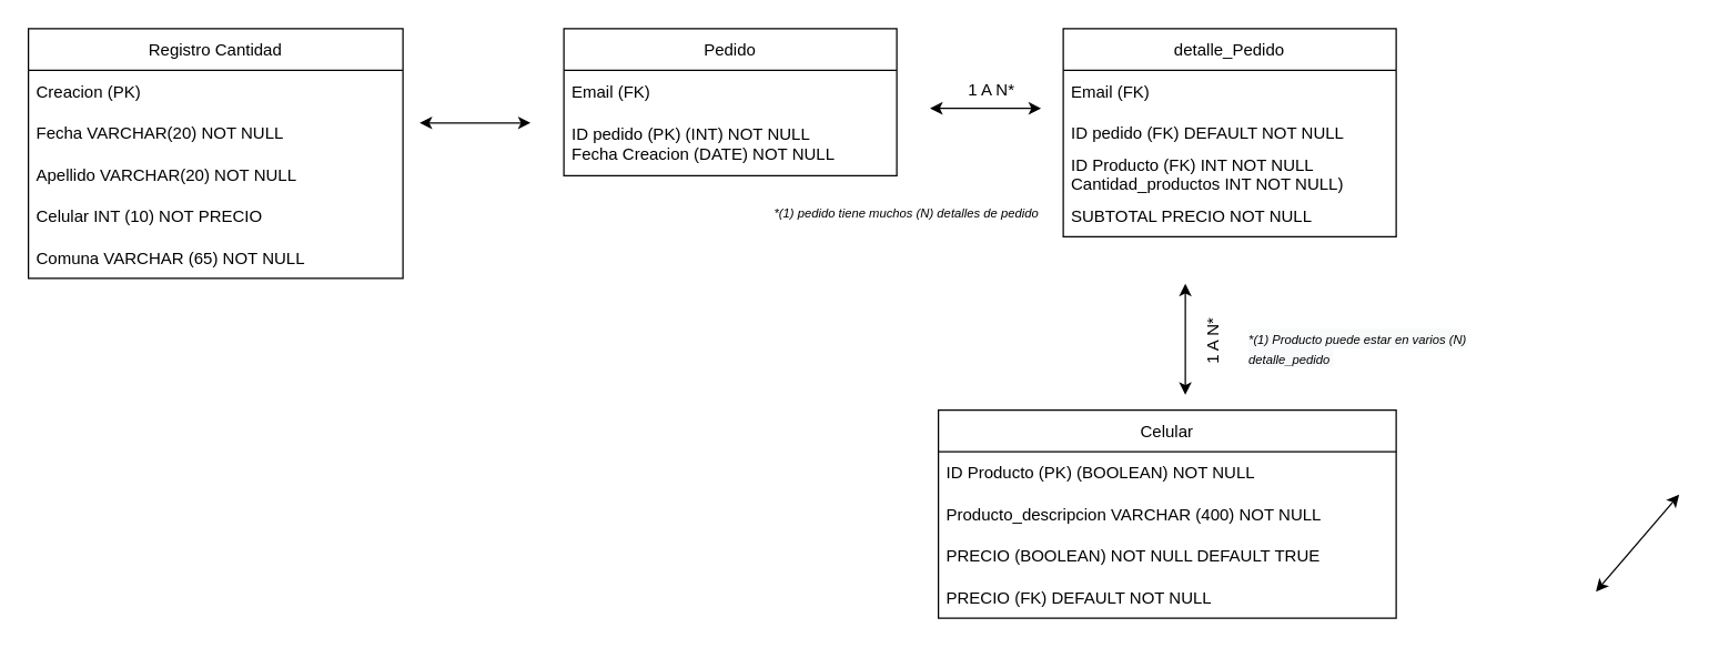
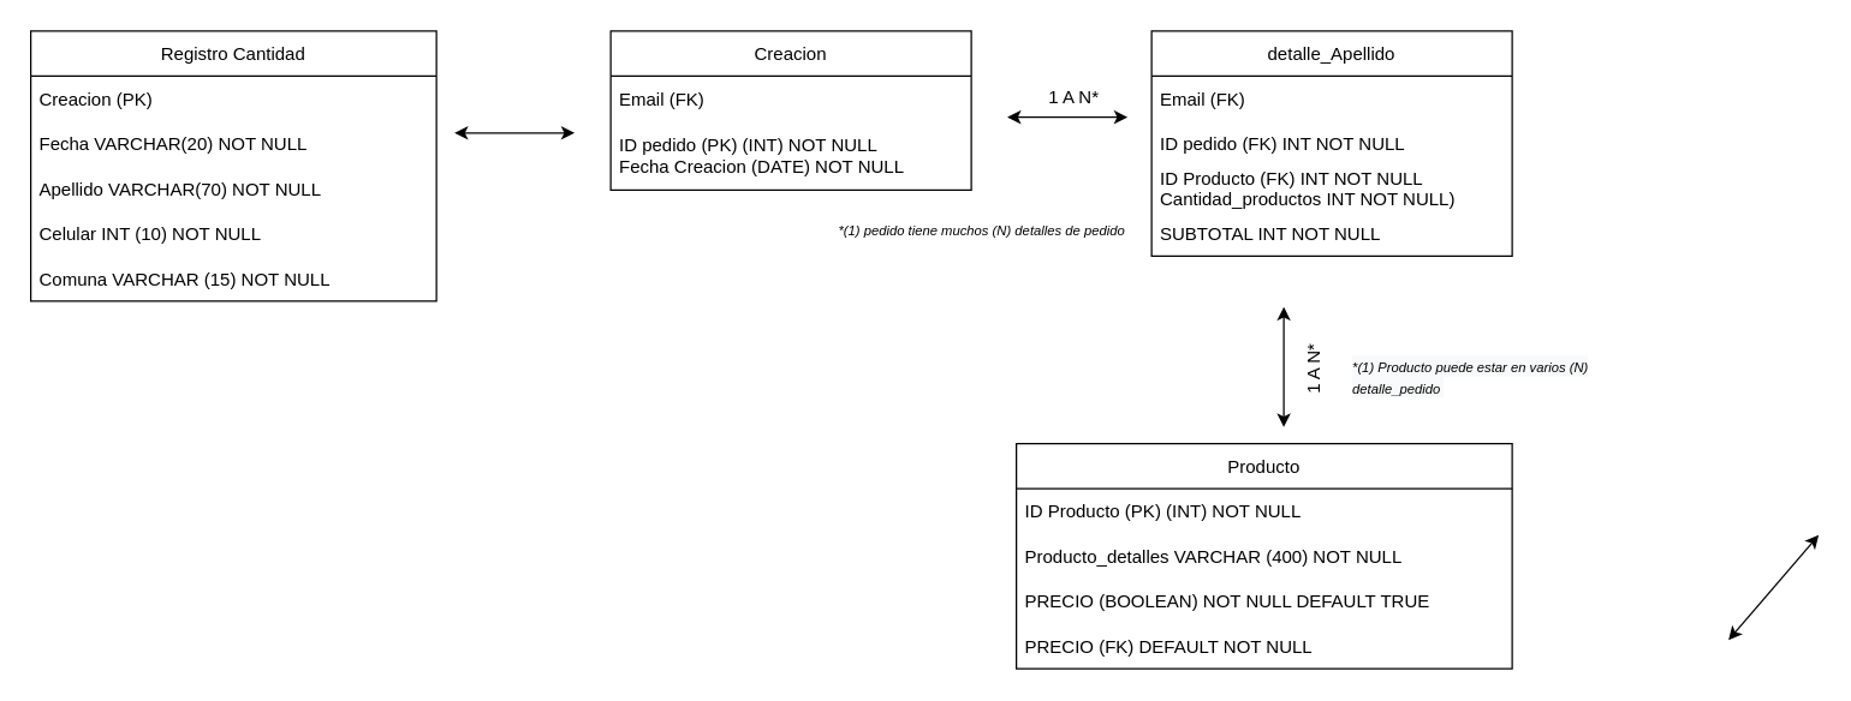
- <mxCell id="8" value="Pedido" style="swimlane;fontStyle=0;childLayout=stackLayout;horizontal=1;startSize=30;horizontalStack=0;resizeParent=1;resizeParentMax=0;resizeLast=0;collapsible=1;marginBottom=0;" parent="1" vertex="1"><mxGeometry x="406" y="20" width="240" height="106" as="geometry" /></mxCell>
+ <mxCell id="8" value="Creacion" style="swimlane;fontStyle=0;childLayout=stackLayout;horizontal=1;startSize=30;horizontalStack=0;resizeParent=1;resizeParentMax=0;resizeLast=0;collapsible=1;marginBottom=0;" parent="1" vertex="1"><mxGeometry x="406" y="20" width="240" height="106" as="geometry" /></mxCell>
- <mxCell id="17" value="detalle_Pedido" style="swimlane;fontStyle=0;childLayout=stackLayout;horizontal=1;startSize=30;horizontalStack=0;resizeParent=1;resizeParentMax=0;resizeLast=0;collapsible=1;marginBottom=0;" parent="1" vertex="1"><mxGeometry x="766" y="20" width="240" height="150" as="geometry" /></mxCell>
+ <mxCell id="17" value="detalle_Apellido" style="swimlane;fontStyle=0;childLayout=stackLayout;horizontal=1;startSize=30;horizontalStack=0;resizeParent=1;resizeParentMax=0;resizeLast=0;collapsible=1;marginBottom=0;" parent="1" vertex="1"><mxGeometry x="766" y="20" width="240" height="150" as="geometry" /></mxCell>
- <mxCell id="19" value="ID pedido (FK) DEFAULT NOT NULL" style="text;strokeColor=none;fillColor=none;align=left;verticalAlign=middle;spacingLeft=4;spacingRight=4;overflow=hidden;points=[[0,0.5],[1,0.5]];portConstraint=eastwest;rotatable=0;" parent="17" vertex="1"><mxGeometry y="60" width="240" height="30" as="geometry" /></mxCell>
+ <mxCell id="19" value="ID pedido (FK) INT NOT NULL" style="text;strokeColor=none;fillColor=none;align=left;verticalAlign=middle;spacingLeft=4;spacingRight=4;overflow=hidden;points=[[0,0.5],[1,0.5]];portConstraint=eastwest;rotatable=0;" parent="17" vertex="1"><mxGeometry y="60" width="240" height="30" as="geometry" /></mxCell>
- <mxCell id="5" value="Apellido VARCHAR(20) NOT NULL" style="text;strokeColor=none;fillColor=none;align=left;verticalAlign=middle;spacingLeft=4;spacingRight=4;overflow=hidden;points=[[0,0.5],[1,0.5]];portConstraint=eastwest;rotatable=0;" parent="2" vertex="1"><mxGeometry y="90" width="270" height="30" as="geometry" /></mxCell>
+ <mxCell id="5" value="Apellido VARCHAR(70) NOT NULL" style="text;strokeColor=none;fillColor=none;align=left;verticalAlign=middle;spacingLeft=4;spacingRight=4;overflow=hidden;points=[[0,0.5],[1,0.5]];portConstraint=eastwest;rotatable=0;" parent="2" vertex="1"><mxGeometry y="90" width="270" height="30" as="geometry" /></mxCell>
- <mxCell id="6" value="Celular INT (10) NOT PRECIO" style="text;strokeColor=none;fillColor=none;align=left;verticalAlign=middle;spacingLeft=4;spacingRight=4;overflow=hidden;points=[[0,0.5],[1,0.5]];portConstraint=eastwest;rotatable=0;" parent="2" vertex="1"><mxGeometry y="120" width="270" height="30" as="geometry" /></mxCell>
+ <mxCell id="6" value="Celular INT (10) NOT NULL" style="text;strokeColor=none;fillColor=none;align=left;verticalAlign=middle;spacingLeft=4;spacingRight=4;overflow=hidden;points=[[0,0.5],[1,0.5]];portConstraint=eastwest;rotatable=0;" parent="2" vertex="1"><mxGeometry y="120" width="270" height="30" as="geometry" /></mxCell>
- <mxCell id="21" value="SUBTOTAL PRECIO NOT NULL" style="text;strokeColor=none;fillColor=none;align=left;verticalAlign=middle;spacingLeft=4;spacingRight=4;overflow=hidden;points=[[0,0.5],[1,0.5]];portConstraint=eastwest;rotatable=0;" parent="17" vertex="1"><mxGeometry y="120" width="240" height="30" as="geometry" /></mxCell>
+ <mxCell id="21" value="SUBTOTAL INT NOT NULL" style="text;strokeColor=none;fillColor=none;align=left;verticalAlign=middle;spacingLeft=4;spacingRight=4;overflow=hidden;points=[[0,0.5],[1,0.5]];portConstraint=eastwest;rotatable=0;" parent="17" vertex="1"><mxGeometry y="120" width="240" height="30" as="geometry" /></mxCell>
- <mxCell id="7" value="Comuna VARCHAR (65) NOT NULL " style="text;strokeColor=none;fillColor=none;align=left;verticalAlign=middle;spacingLeft=4;spacingRight=4;overflow=hidden;points=[[0,0.5],[1,0.5]];portConstraint=eastwest;rotatable=0;" parent="2" vertex="1"><mxGeometry y="150" width="270" height="30" as="geometry" /></mxCell>
+ <mxCell id="7" value="Comuna VARCHAR (15) NOT NULL " style="text;strokeColor=none;fillColor=none;align=left;verticalAlign=middle;spacingLeft=4;spacingRight=4;overflow=hidden;points=[[0,0.5],[1,0.5]];portConstraint=eastwest;rotatable=0;" parent="2" vertex="1"><mxGeometry y="150" width="270" height="30" as="geometry" /></mxCell>
- <mxCell id="11" value="Celular" style="swimlane;fontStyle=0;childLayout=stackLayout;horizontal=1;startSize=30;horizontalStack=0;resizeParent=1;resizeParentMax=0;resizeLast=0;collapsible=1;marginBottom=0;" parent="1" vertex="1"><mxGeometry x="676" y="295" width="330" height="150" as="geometry" /></mxCell>
+ <mxCell id="11" value="Producto" style="swimlane;fontStyle=0;childLayout=stackLayout;horizontal=1;startSize=30;horizontalStack=0;resizeParent=1;resizeParentMax=0;resizeLast=0;collapsible=1;marginBottom=0;" parent="1" vertex="1"><mxGeometry x="676" y="295" width="330" height="150" as="geometry" /></mxCell>
- <mxCell id="12" value="ID Producto (PK) (BOOLEAN) NOT NULL" style="text;strokeColor=none;fillColor=none;align=left;verticalAlign=middle;spacingLeft=4;spacingRight=4;overflow=hidden;points=[[0,0.5],[1,0.5]];portConstraint=eastwest;rotatable=0;" parent="11" vertex="1"><mxGeometry y="30" width="330" height="30" as="geometry" /></mxCell>
+ <mxCell id="12" value="ID Producto (PK) (INT) NOT NULL" style="text;strokeColor=none;fillColor=none;align=left;verticalAlign=middle;spacingLeft=4;spacingRight=4;overflow=hidden;points=[[0,0.5],[1,0.5]];portConstraint=eastwest;rotatable=0;" parent="11" vertex="1"><mxGeometry y="30" width="330" height="30" as="geometry" /></mxCell>
- <mxCell id="13" value="Producto_descripcion VARCHAR (400) NOT NULL" style="text;strokeColor=none;fillColor=none;align=left;verticalAlign=middle;spacingLeft=4;spacingRight=4;overflow=hidden;points=[[0,0.5],[1,0.5]];portConstraint=eastwest;rotatable=0;" parent="11" vertex="1"><mxGeometry y="60" width="330" height="30" as="geometry" /></mxCell>
+ <mxCell id="13" value="Producto_detalles VARCHAR (400) NOT NULL" style="text;strokeColor=none;fillColor=none;align=left;verticalAlign=middle;spacingLeft=4;spacingRight=4;overflow=hidden;points=[[0,0.5],[1,0.5]];portConstraint=eastwest;rotatable=0;" parent="11" vertex="1"><mxGeometry y="60" width="330" height="30" as="geometry" /></mxCell>
